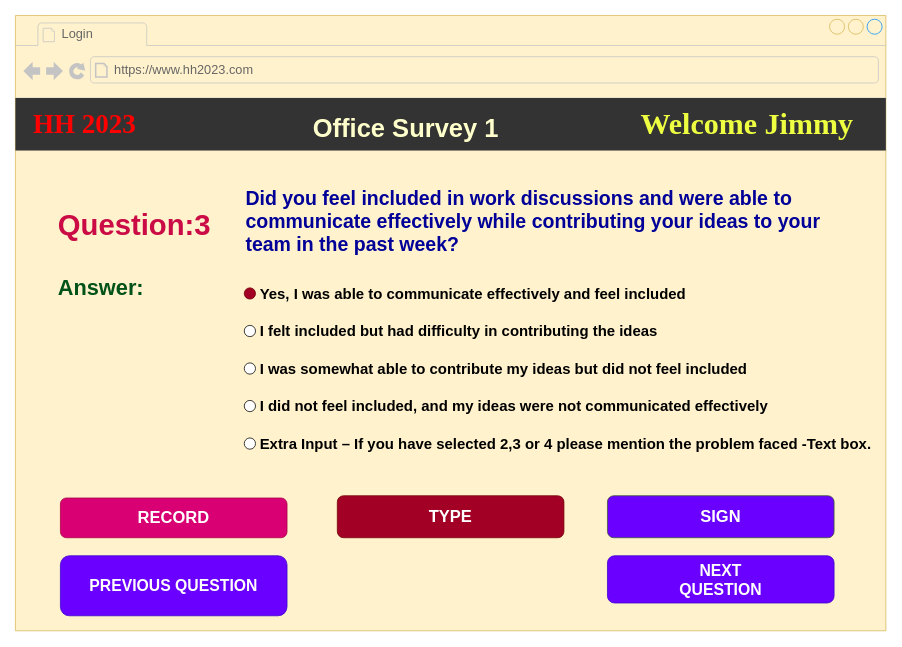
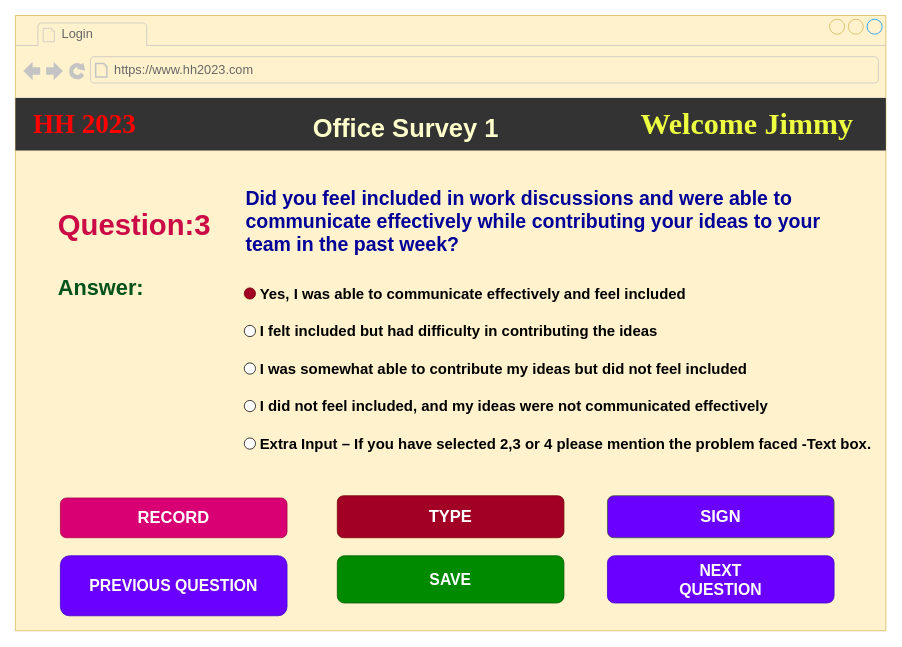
+ <mxCell id="13" value="SAVE" style="rounded=1;fillColor=#008a00;strokeColor=#005700;html=1;whiteSpace=wrap;fontColor=#ffffff;align=center;verticalAlign=middle;fontStyle=1;fontSize=21;sketch=0;" parent="2" vertex="1"><mxGeometry x="429" y="720" width="302" height="63" as="geometry" /></mxCell>
